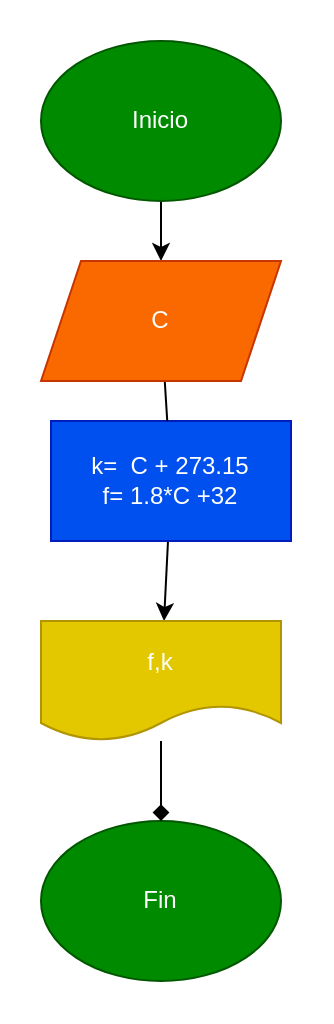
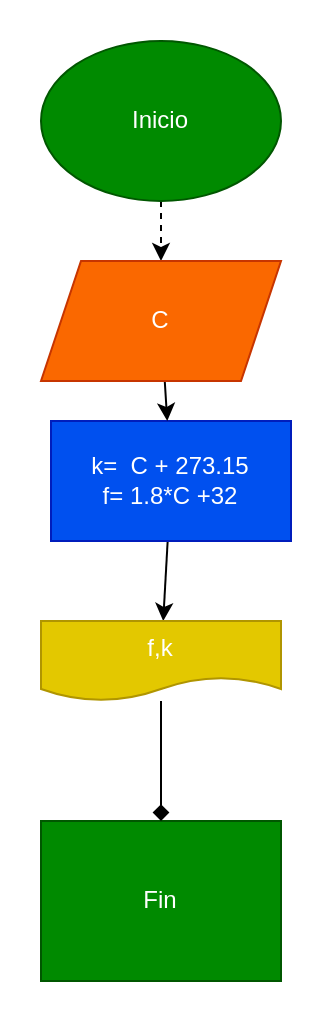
- <mxCell id="2" value="" style="edgeStyle=none;html=1;" edge="1" parent="1" source="3" target="7"><mxGeometry relative="1" as="geometry" /></mxCell>
+ <mxCell id="2" value="" style="edgeStyle=none;html=1;dashed=1;" edge="1" parent="1" source="3" target="7"><mxGeometry relative="1" as="geometry" /></mxCell>
- <mxCell id="6" value="" style="edgeStyle=none;html=1;endArrow=none;" edge="1" parent="1" source="7" target="5"><mxGeometry relative="1" as="geometry" /></mxCell>
+ <mxCell id="6" value="" style="edgeStyle=none;html=1;" edge="1" parent="1" source="7" target="5"><mxGeometry relative="1" as="geometry" /></mxCell>
- <mxCell id="10" value="f,k" style="shape=document;whiteSpace=wrap;html=1;boundedLbl=1;fillColor=#e3c800;fontColor=#FFFFFF;strokeColor=#B09500;" vertex="1" parent="1"><mxGeometry x="20" y="310" width="120" height="60" as="geometry" /></mxCell>
+ <mxCell id="10" value="f,k" style="shape=document;whiteSpace=wrap;html=1;boundedLbl=1;fillColor=#e3c800;fontColor=#FFFFFF;strokeColor=#B09500;" vertex="1" parent="1"><mxGeometry x="20" y="310" width="120" height="40" as="geometry" /></mxCell>
- <mxCell id="8" value="Fin" style="ellipse;whiteSpace=wrap;html=1;fillColor=#008a00;fontColor=#FFFFFF;strokeColor=#005700;" vertex="1" parent="1"><mxGeometry x="20" y="410" width="120" height="80" as="geometry" /></mxCell>
+ <mxCell id="8" value="Fin" style="whiteSpace=wrap;html=1;fillColor=#008a00;fontColor=#FFFFFF;strokeColor=#005700;rounded=0;" vertex="1" parent="1"><mxGeometry x="20" y="410" width="120" height="80" as="geometry" /></mxCell>
